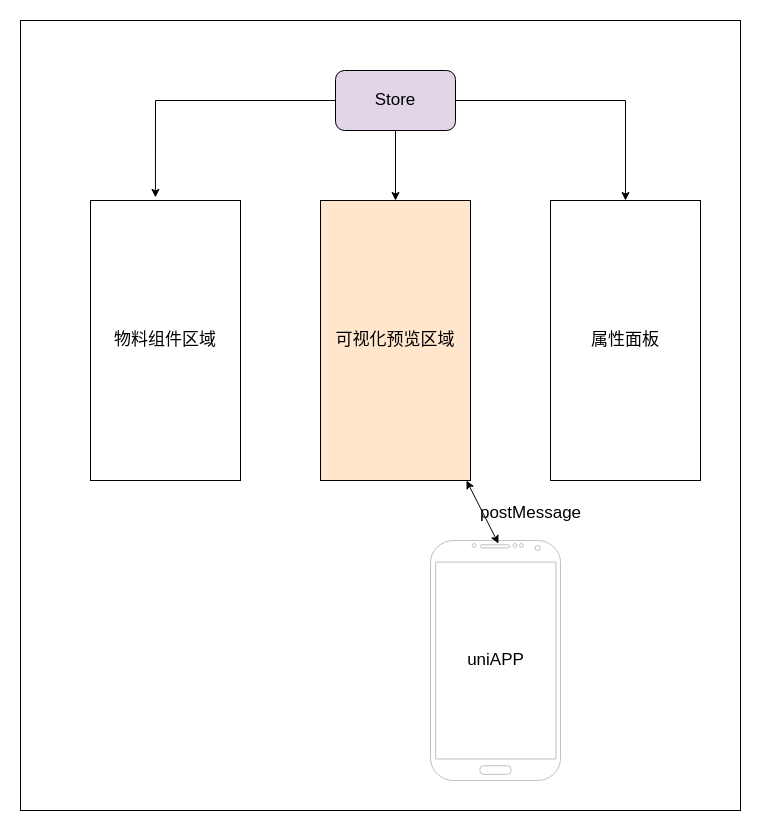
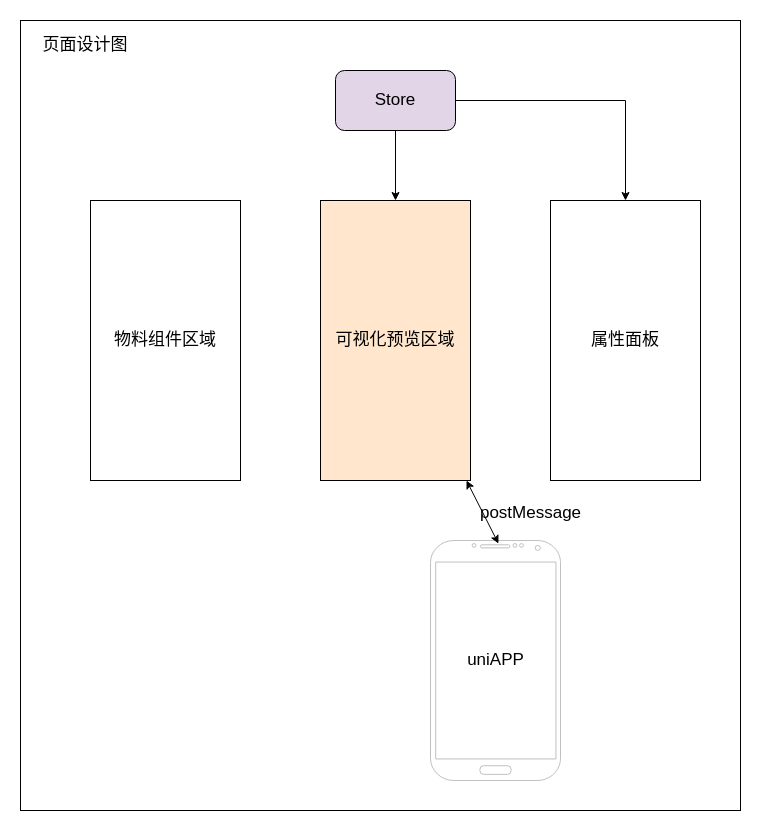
+ <mxCell id="14" value="页面设计图" style="text;html=1;strokeColor=none;fillColor=none;align=center;verticalAlign=middle;whiteSpace=wrap;rounded=0;fontSize=17;" parent="1" vertex="1"><mxGeometry x="40" y="30" width="90" height="30" as="geometry" /></mxCell>
- <mxCell id="12" style="edgeStyle=orthogonalEdgeStyle;rounded=0;orthogonalLoop=1;jettySize=auto;html=1;exitX=0;exitY=0.5;exitDx=0;exitDy=0;entryX=0.433;entryY=-0.011;entryDx=0;entryDy=0;entryPerimeter=0;fontSize=17;" parent="1" source="11" target="3" edge="1"><mxGeometry relative="1" as="geometry" /></mxCell>
